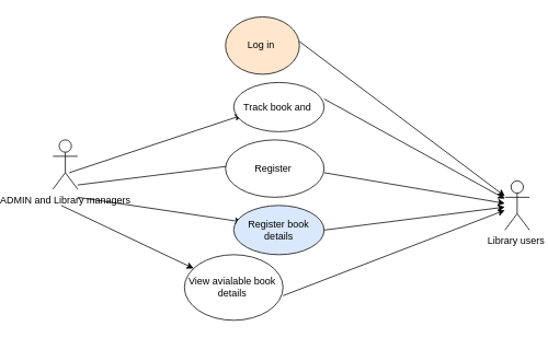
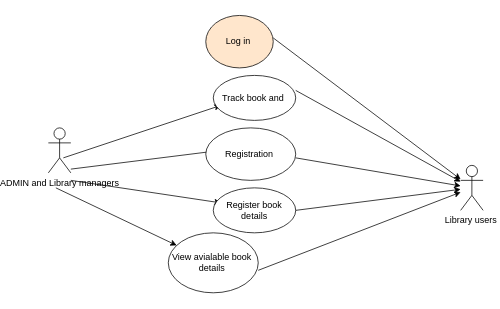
- <mxCell id="10" value="Register&amp;nbsp;" style="ellipse;whiteSpace=wrap;html=1;" vertex="1" parent="1"><mxGeometry x="230" y="170" width="120" height="70" as="geometry" /></mxCell>
+ <mxCell id="10" value="Registration&amp;nbsp;" style="ellipse;whiteSpace=wrap;html=1;" vertex="1" parent="1"><mxGeometry x="230" y="170" width="120" height="70" as="geometry" /></mxCell>
- <mxCell id="11" value="Register book details" style="ellipse;whiteSpace=wrap;html=1;fillColor=#dae8fc;" vertex="1" parent="1"><mxGeometry x="240" y="250" width="110" height="60" as="geometry" /></mxCell>
+ <mxCell id="11" value="Register book details" style="ellipse;whiteSpace=wrap;html=1;" vertex="1" parent="1"><mxGeometry x="240" y="250" width="110" height="60" as="geometry" /></mxCell>
